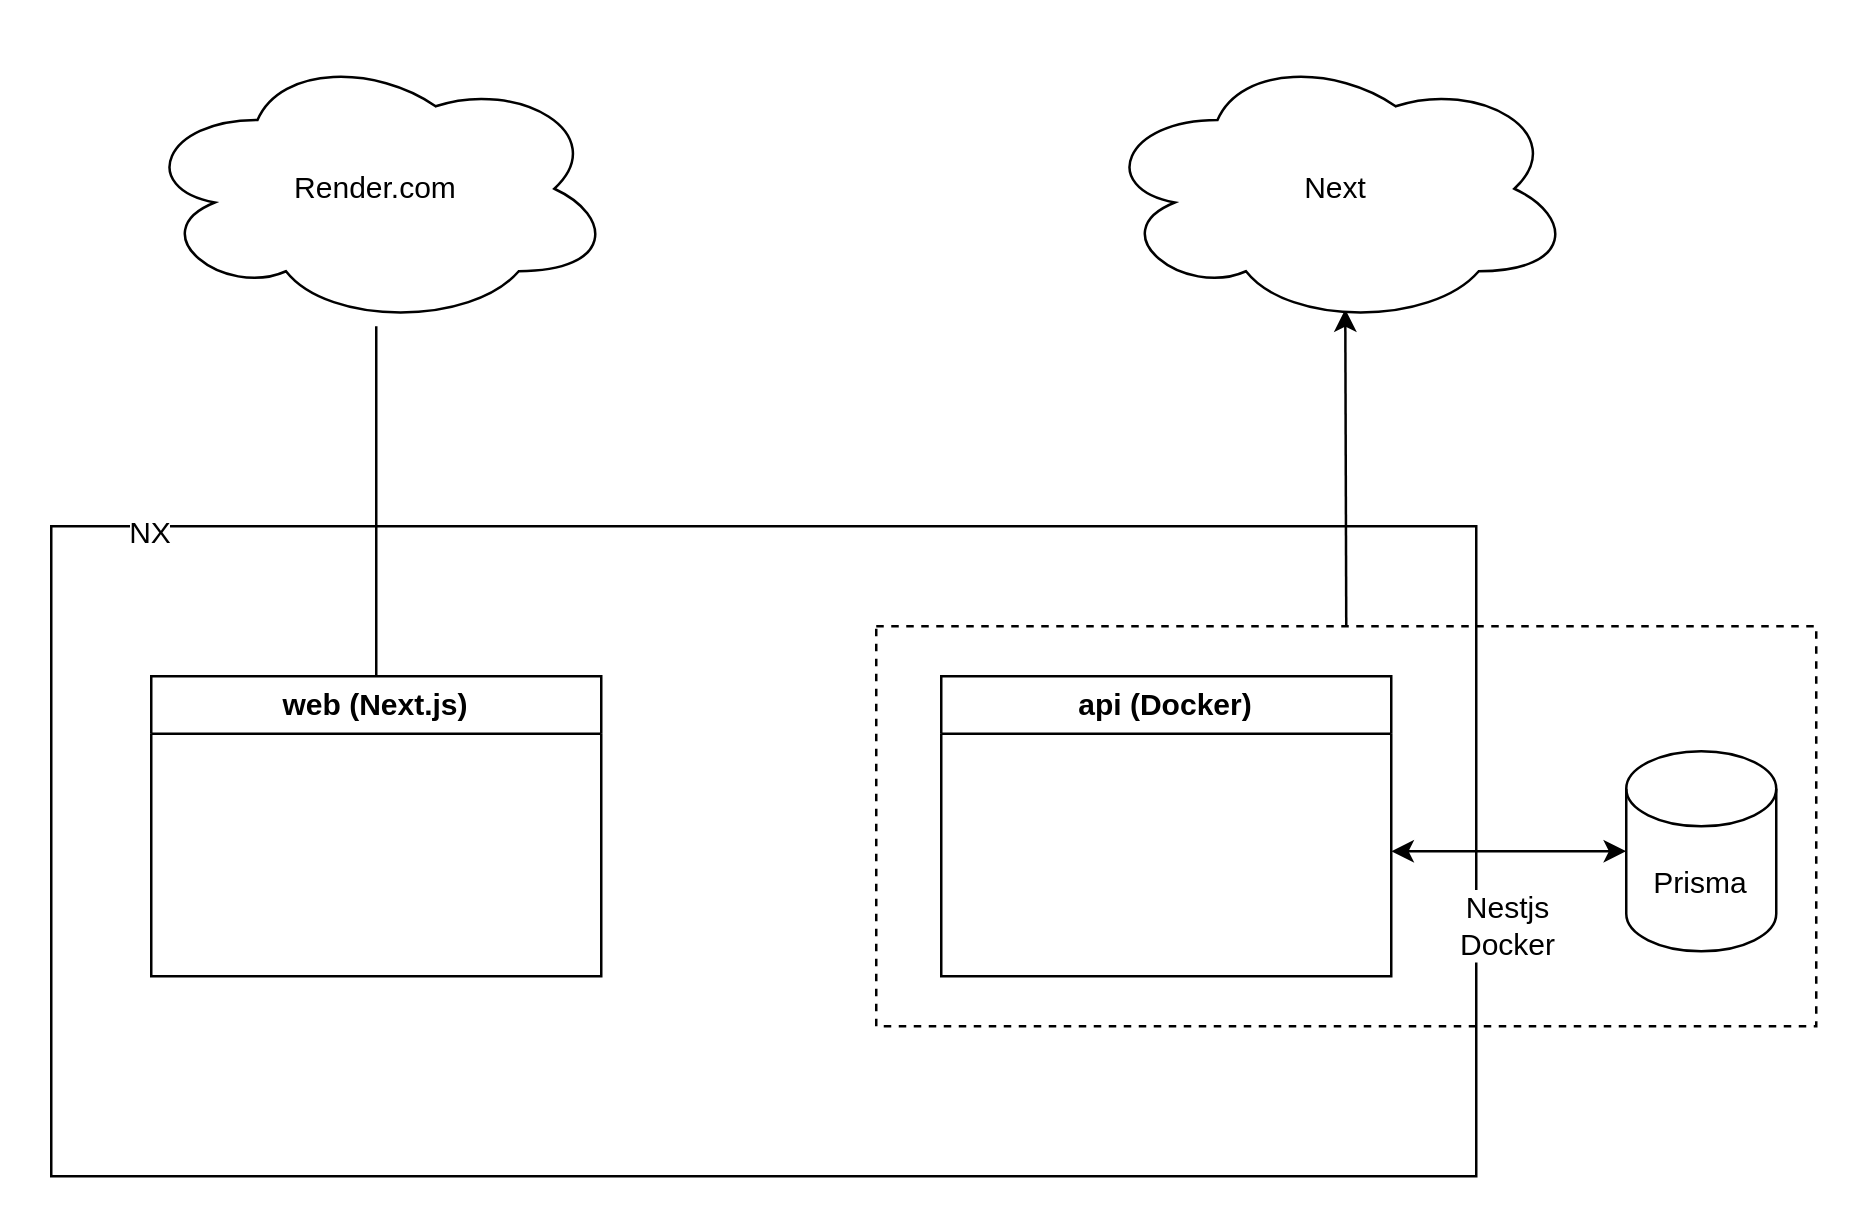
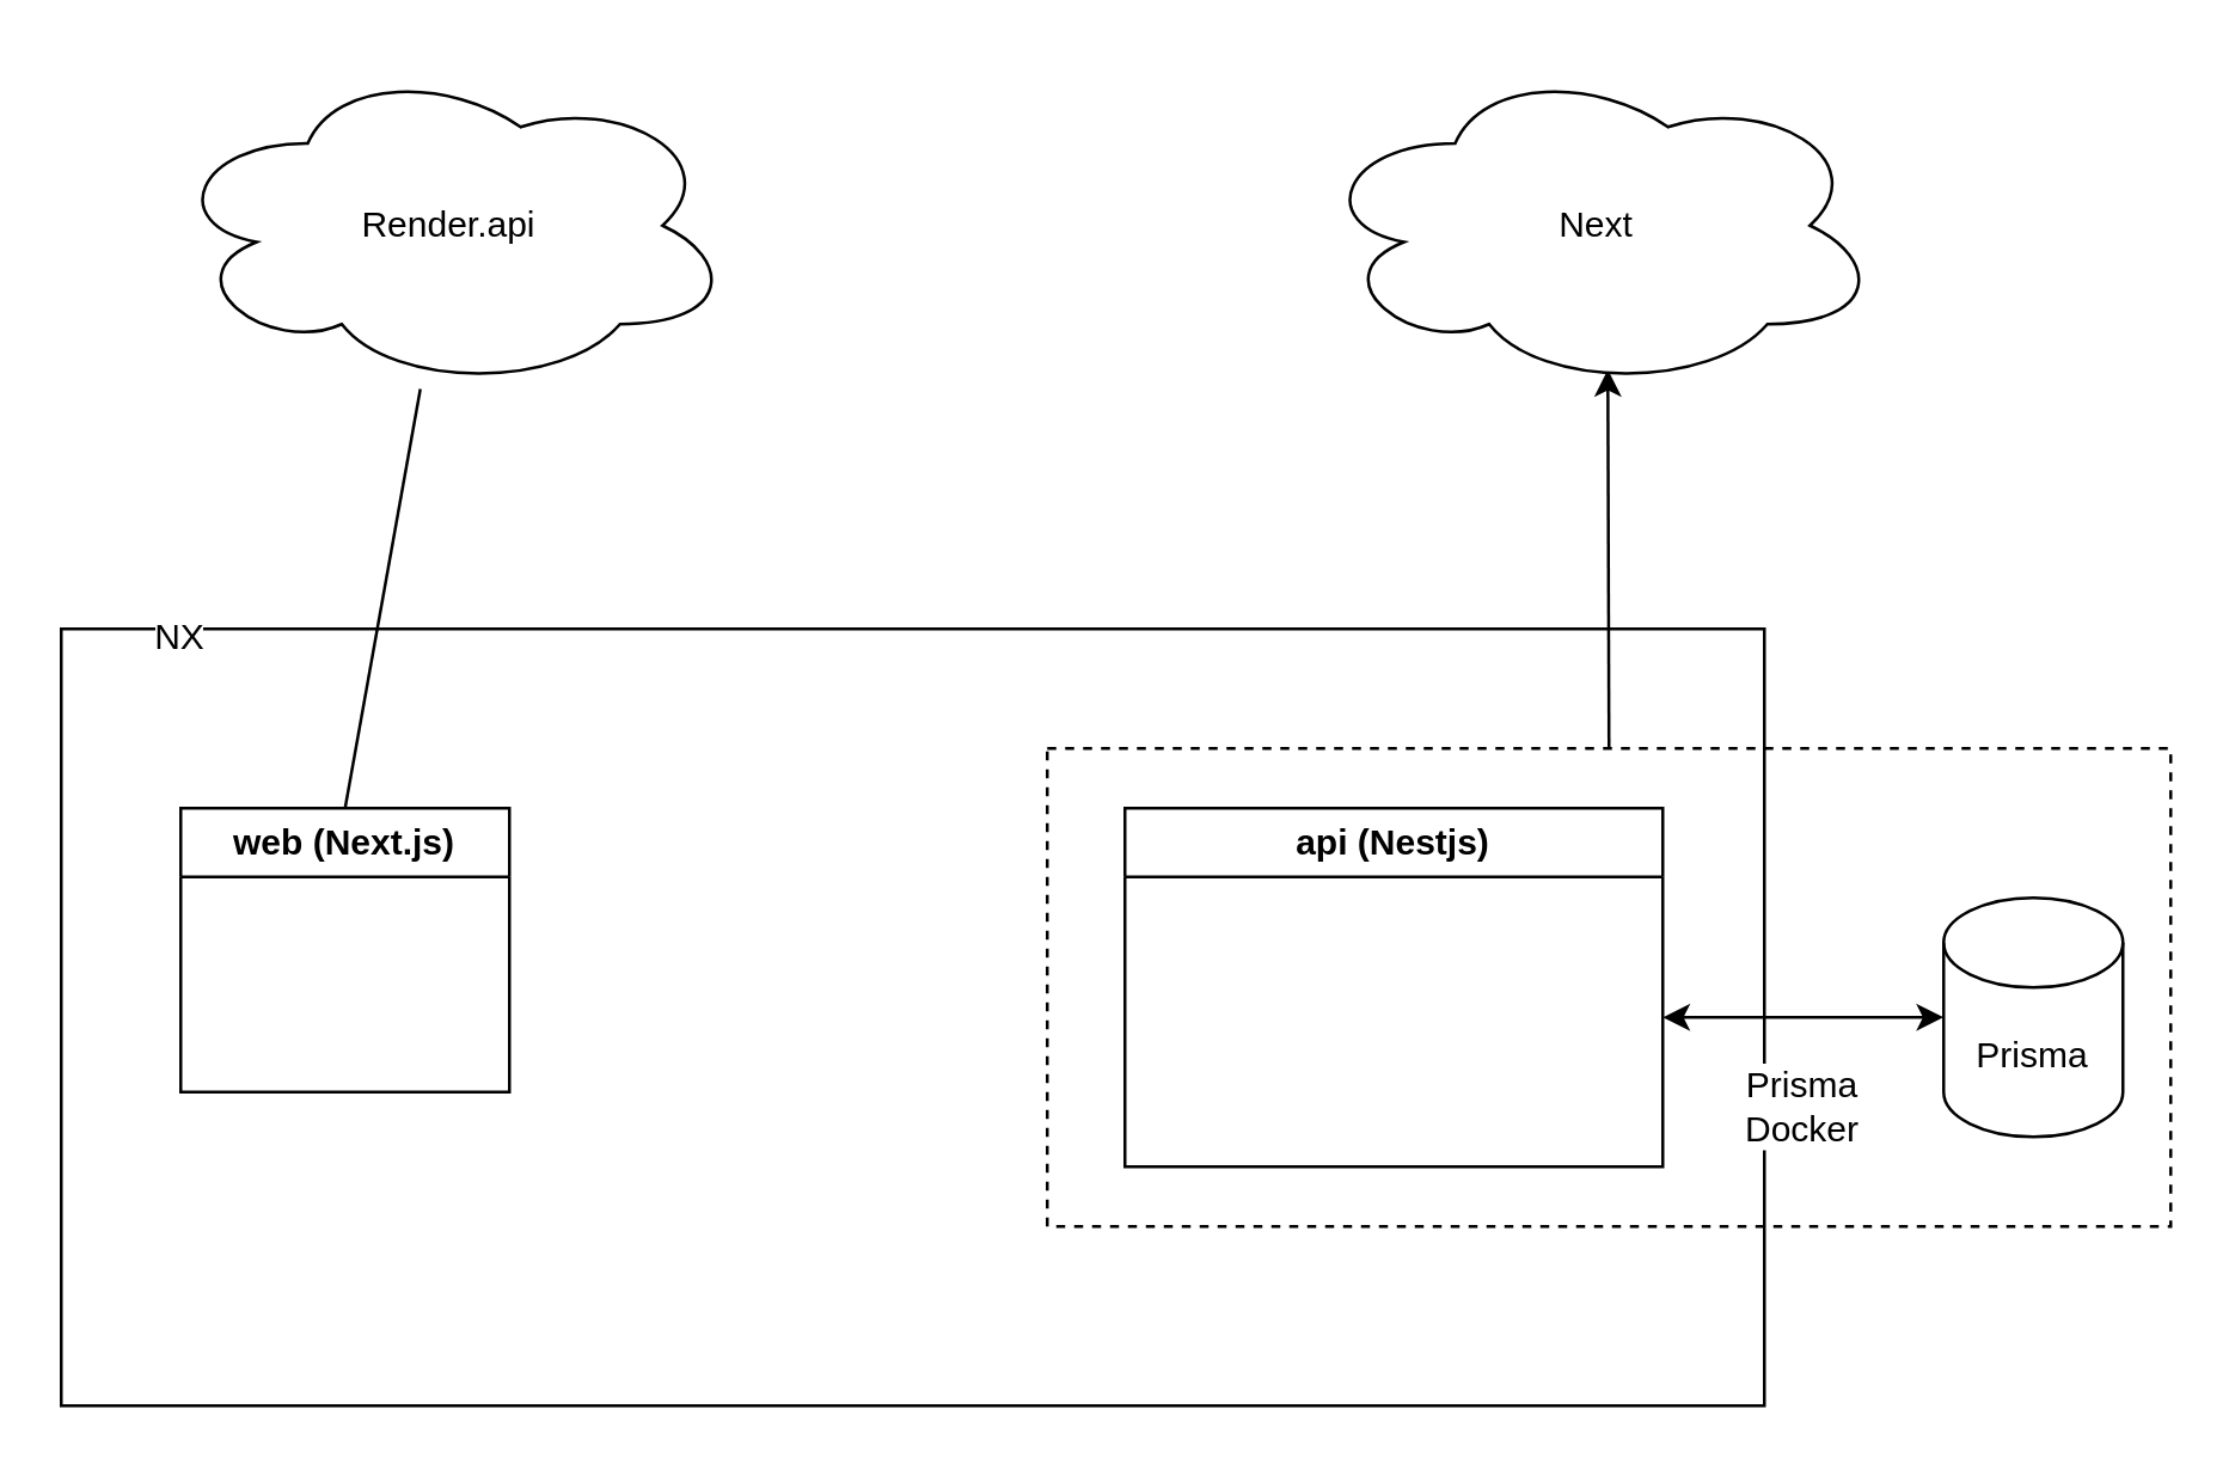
- <mxCell id="6" value="Render.com" style="ellipse;shape=cloud;whiteSpace=wrap;html=1;" vertex="1" parent="1"><mxGeometry x="55" y="20" width="190" height="110" as="geometry" /></mxCell>
+ <mxCell id="6" value="Render.api" style="ellipse;shape=cloud;whiteSpace=wrap;html=1;" vertex="1" parent="1"><mxGeometry x="55" y="20" width="190" height="110" as="geometry" /></mxCell>
- <mxCell id="8" value="api (Docker)" style="swimlane;whiteSpace=wrap;html=1;" vertex="1" parent="1"><mxGeometry x="376" y="270" width="180" height="120" as="geometry"><mxRectangle x="120" y="240" width="120" height="30" as="alternateBounds" /></mxGeometry></mxCell>
+ <mxCell id="8" value="api (Nestjs)" style="swimlane;whiteSpace=wrap;html=1;" vertex="1" parent="1"><mxGeometry x="376" y="270" width="180" height="120" as="geometry"><mxRectangle x="120" y="240" width="120" height="30" as="alternateBounds" /></mxGeometry></mxCell>
- <mxCell id="5" value="web (Next.js)" style="swimlane;whiteSpace=wrap;html=1;" vertex="1" parent="1"><mxGeometry x="60" y="270" width="180" height="120" as="geometry"><mxRectangle x="120" y="240" width="120" height="30" as="alternateBounds" /></mxGeometry></mxCell>
+ <mxCell id="5" value="web (Next.js)" style="swimlane;whiteSpace=wrap;html=1;" vertex="1" parent="1"><mxGeometry x="60" y="270" width="110" height="95" as="geometry"><mxRectangle x="120" y="240" width="120" height="30" as="alternateBounds" /></mxGeometry></mxCell>
- <mxCell id="13" value="&lt;span style=&quot;&quot;&gt;Nestjs&lt;/span&gt;&lt;br&gt;&lt;span style=&quot;&quot;&gt;Docker&lt;/span&gt;" style="text;html=1;strokeColor=none;fillColor=none;align=center;verticalAlign=middle;whiteSpace=wrap;rounded=0;dashed=1;spacing=0;labelPosition=center;verticalLabelPosition=middle;labelBackgroundColor=default;" vertex="1" parent="1"><mxGeometry x="570" y="350" width="66" height="40" as="geometry" /></mxCell>
+ <mxCell id="13" value="&lt;span style=&quot;&quot;&gt;Prisma&lt;/span&gt;&lt;br&gt;&lt;span style=&quot;&quot;&gt;Docker&lt;/span&gt;" style="text;html=1;strokeColor=none;fillColor=none;align=center;verticalAlign=middle;whiteSpace=wrap;rounded=0;dashed=1;spacing=0;labelPosition=center;verticalLabelPosition=middle;labelBackgroundColor=default;" vertex="1" parent="1"><mxGeometry x="570" y="350" width="66" height="40" as="geometry" /></mxCell>
